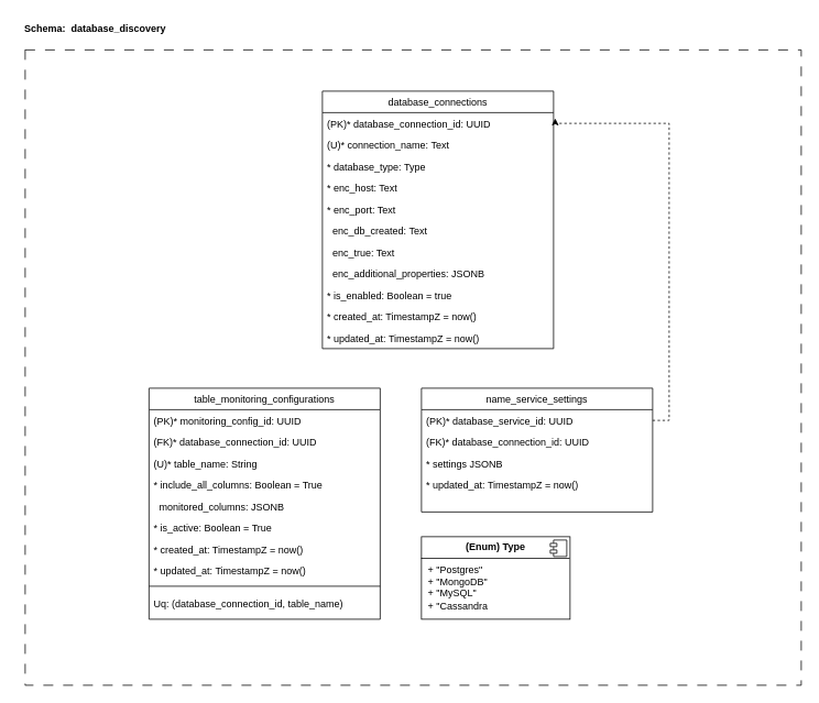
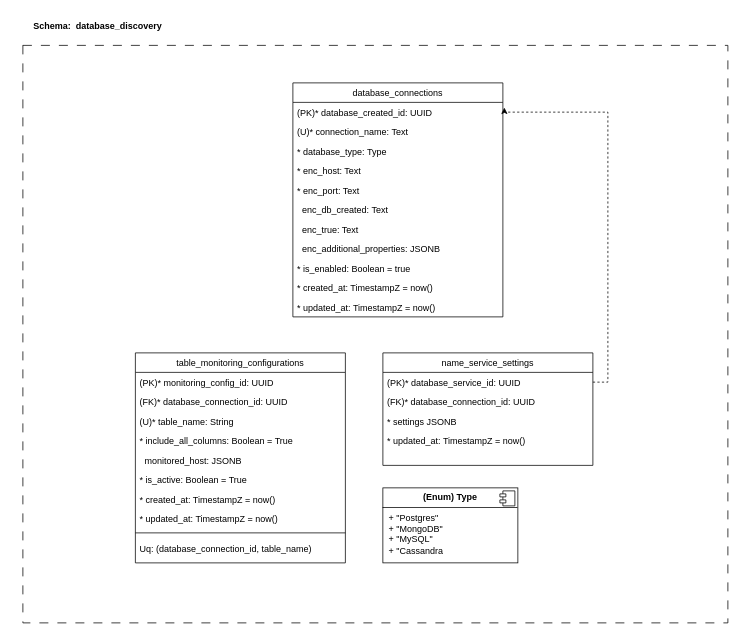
- <mxCell id="15" value="&lt;b&gt;Schema:&amp;nbsp; database_discovery&lt;/b&gt;" style="text;html=1;align=center;verticalAlign=middle;whiteSpace=wrap;rounded=0;" vertex="1" parent="1"><mxGeometry x="20" y="20" width="190" height="30" as="geometry" /></mxCell>
+ <mxCell id="15" value="&lt;b&gt;Schema:&amp;nbsp; database_discovery&lt;/b&gt;" style="text;html=1;align=center;verticalAlign=middle;whiteSpace=wrap;rounded=0;" vertex="1" parent="1"><mxGeometry x="35" y="20" width="190" height="30" as="geometry" /></mxCell>
- <mxCell id="4" value="(PK)* database_connection_id: UUID" style="text;align=left;verticalAlign=top;spacingLeft=4;spacingRight=4;overflow=hidden;rotatable=0;points=[[0,0.5],[1,0.5]];portConstraint=eastwest;" parent="3" vertex="1"><mxGeometry y="26" width="280" height="26" as="geometry" /></mxCell>
+ <mxCell id="4" value="(PK)* database_created_id: UUID" style="text;align=left;verticalAlign=top;spacingLeft=4;spacingRight=4;overflow=hidden;rotatable=0;points=[[0,0.5],[1,0.5]];portConstraint=eastwest;" parent="3" vertex="1"><mxGeometry y="26" width="280" height="26" as="geometry" /></mxCell>
- <mxCell id="23" value="  monitored_columns: JSONB" style="text;align=left;verticalAlign=top;spacingLeft=4;spacingRight=4;overflow=hidden;rotatable=0;points=[[0,0.5],[1,0.5]];portConstraint=eastwest;rounded=0;shadow=0;html=0;" vertex="1" parent="18"><mxGeometry y="130" width="280" height="26" as="geometry" /></mxCell>
+ <mxCell id="23" value="  monitored_host: JSONB" style="text;align=left;verticalAlign=top;spacingLeft=4;spacingRight=4;overflow=hidden;rotatable=0;points=[[0,0.5],[1,0.5]];portConstraint=eastwest;rounded=0;shadow=0;html=0;" vertex="1" parent="18"><mxGeometry y="130" width="280" height="26" as="geometry" /></mxCell>
